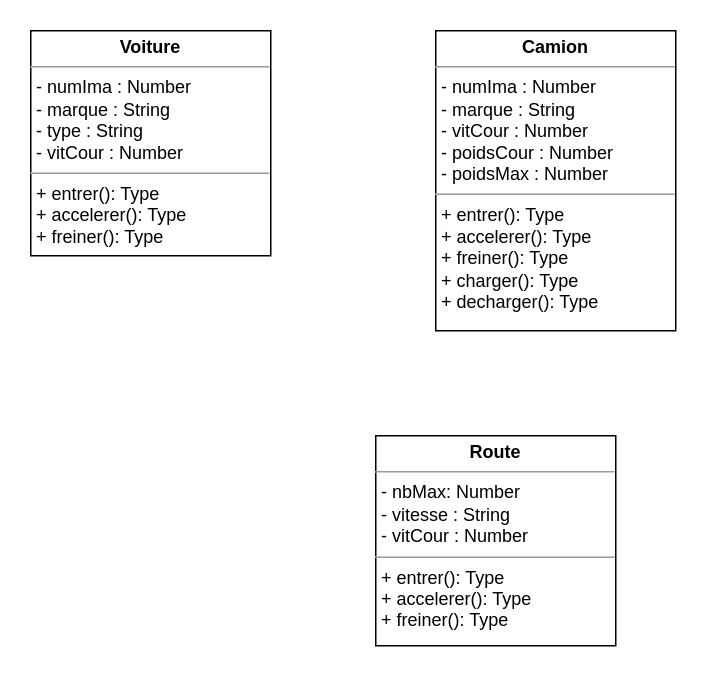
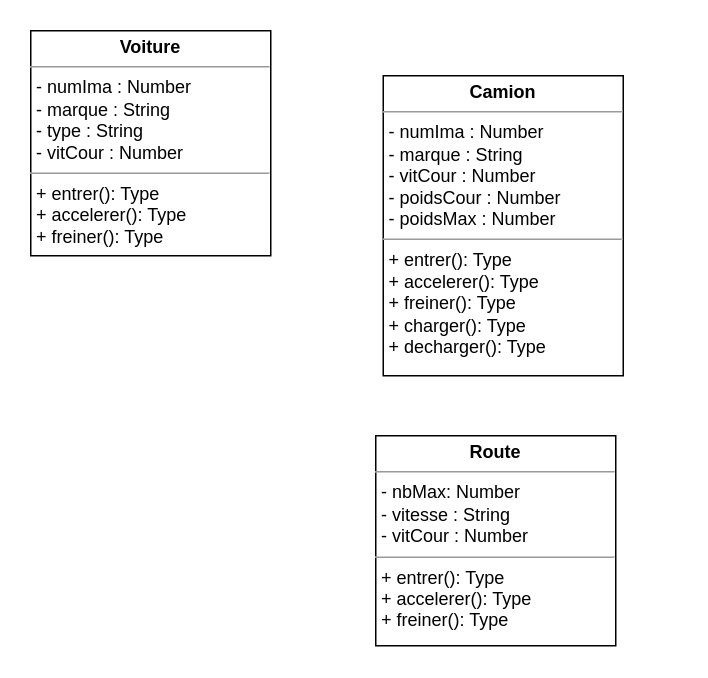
- <mxCell id="3" value="&lt;p style=&quot;margin: 0px ; margin-top: 4px ; text-align: center&quot;&gt;&lt;b&gt;Camion&lt;/b&gt;&lt;/p&gt;&lt;hr size=&quot;1&quot;&gt;&lt;p style=&quot;margin: 0px ; margin-left: 4px&quot;&gt;- numIma : Number&lt;/p&gt;&lt;p style=&quot;margin: 0px ; margin-left: 4px&quot;&gt;- marque : String&lt;/p&gt;&lt;p style=&quot;margin: 0px ; margin-left: 4px&quot;&gt;- vitCour : Number&lt;/p&gt;&lt;p style=&quot;margin: 0px ; margin-left: 4px&quot;&gt;- poidsCour : Number&lt;/p&gt;&lt;p style=&quot;margin: 0px ; margin-left: 4px&quot;&gt;- poidsMax : Number&lt;/p&gt;&lt;hr size=&quot;1&quot;&gt;&lt;p style=&quot;margin: 0px ; margin-left: 4px&quot;&gt;+ entrer(): Type&lt;/p&gt;&lt;p style=&quot;margin: 0px ; margin-left: 4px&quot;&gt;+ accelerer(): Type&lt;br&gt;&lt;/p&gt;&lt;p style=&quot;margin: 0px ; margin-left: 4px&quot;&gt;+ freiner(): Type&lt;br&gt;&lt;/p&gt;&lt;p style=&quot;margin: 0px ; margin-left: 4px&quot;&gt;+ charger(): Type&lt;br&gt;&lt;/p&gt;&lt;p style=&quot;margin: 0px ; margin-left: 4px&quot;&gt;+ decharger(): Type&lt;br&gt;&lt;/p&gt;" style="verticalAlign=top;align=left;overflow=fill;fontSize=12;fontFamily=Helvetica;html=1;" vertex="1" parent="1"><mxGeometry x="290" y="20" width="160" height="200" as="geometry" /></mxCell>
+ <mxCell id="3" value="&lt;p style=&quot;margin: 0px ; margin-top: 4px ; text-align: center&quot;&gt;&lt;b&gt;Camion&lt;/b&gt;&lt;/p&gt;&lt;hr size=&quot;1&quot;&gt;&lt;p style=&quot;margin: 0px ; margin-left: 4px&quot;&gt;- numIma : Number&lt;/p&gt;&lt;p style=&quot;margin: 0px ; margin-left: 4px&quot;&gt;- marque : String&lt;/p&gt;&lt;p style=&quot;margin: 0px ; margin-left: 4px&quot;&gt;- vitCour : Number&lt;/p&gt;&lt;p style=&quot;margin: 0px ; margin-left: 4px&quot;&gt;- poidsCour : Number&lt;/p&gt;&lt;p style=&quot;margin: 0px ; margin-left: 4px&quot;&gt;- poidsMax : Number&lt;/p&gt;&lt;hr size=&quot;1&quot;&gt;&lt;p style=&quot;margin: 0px ; margin-left: 4px&quot;&gt;+ entrer(): Type&lt;/p&gt;&lt;p style=&quot;margin: 0px ; margin-left: 4px&quot;&gt;+ accelerer(): Type&lt;br&gt;&lt;/p&gt;&lt;p style=&quot;margin: 0px ; margin-left: 4px&quot;&gt;+ freiner(): Type&lt;br&gt;&lt;/p&gt;&lt;p style=&quot;margin: 0px ; margin-left: 4px&quot;&gt;+ charger(): Type&lt;br&gt;&lt;/p&gt;&lt;p style=&quot;margin: 0px ; margin-left: 4px&quot;&gt;+ decharger(): Type&lt;br&gt;&lt;/p&gt;" style="verticalAlign=top;align=left;overflow=fill;fontSize=12;fontFamily=Helvetica;html=1;" vertex="1" parent="1"><mxGeometry x="255" y="50" width="160" height="200" as="geometry" /></mxCell>
